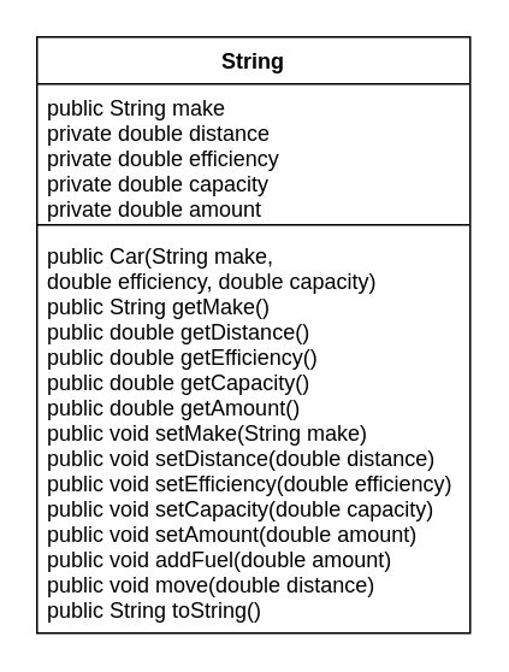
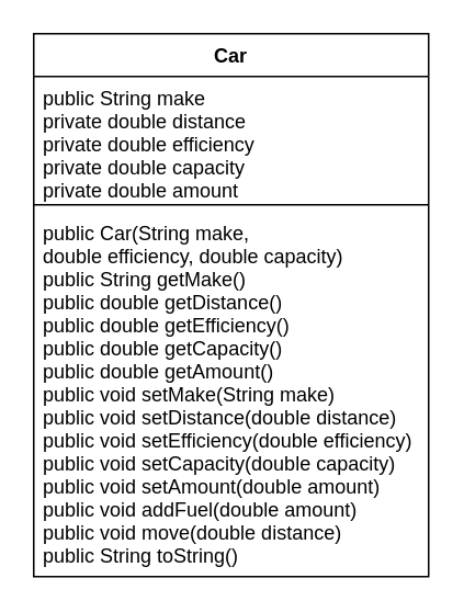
- <mxCell id="2" value="String" style="swimlane;fontStyle=1;align=center;verticalAlign=top;childLayout=stackLayout;horizontal=1;startSize=26;horizontalStack=0;resizeParent=1;resizeParentMax=0;resizeLast=0;collapsible=1;marginBottom=0;" vertex="1" parent="1"><mxGeometry x="20" y="20" width="240" height="330" as="geometry" /></mxCell>
+ <mxCell id="2" value="Car" style="swimlane;fontStyle=1;align=center;verticalAlign=top;childLayout=stackLayout;horizontal=1;startSize=26;horizontalStack=0;resizeParent=1;resizeParentMax=0;resizeLast=0;collapsible=1;marginBottom=0;" vertex="1" parent="1"><mxGeometry x="20" y="20" width="240" height="330" as="geometry" /></mxCell>
